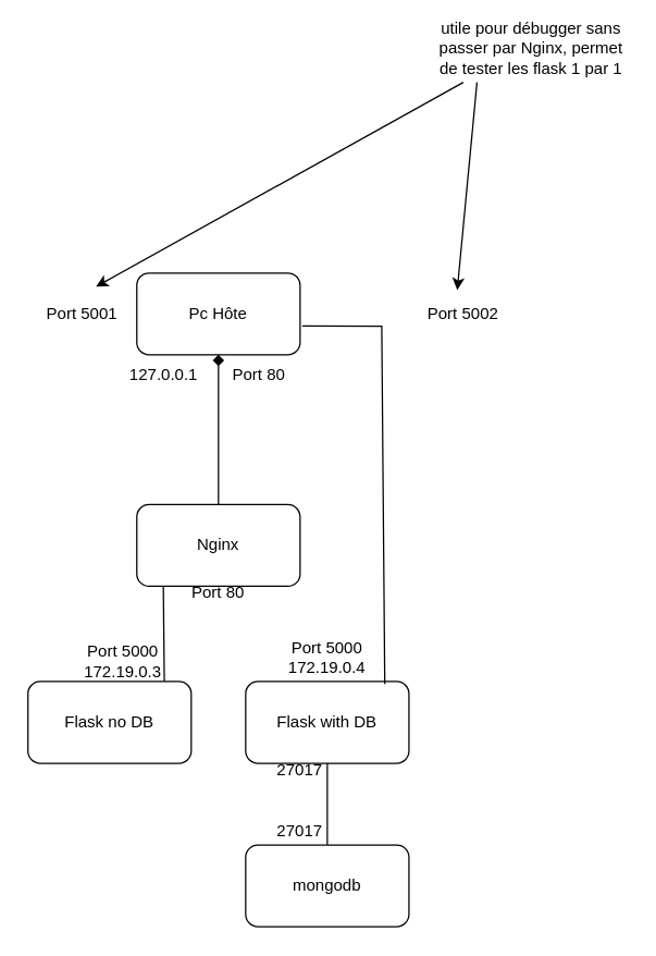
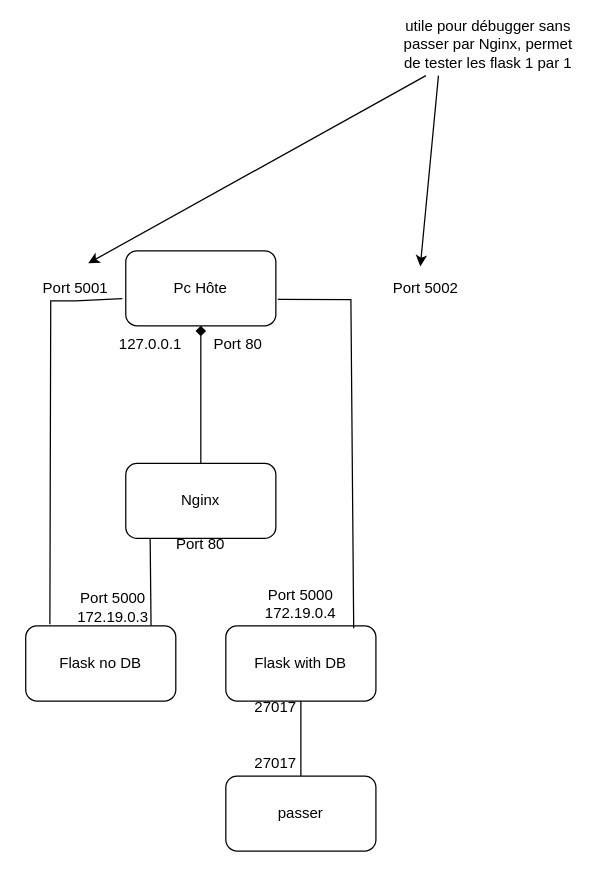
+ <mxCell id="20" value="" style="endArrow=none;html=1;rounded=0;entryX=-0.023;entryY=0.639;entryDx=0;entryDy=0;entryPerimeter=0;exitX=0.161;exitY=-0.022;exitDx=0;exitDy=0;exitPerimeter=0;" edge="1" parent="1" source="8" target="2"><mxGeometry width="50" height="50" relative="1" as="geometry"><mxPoint x="40" y="450" as="sourcePoint" /><mxPoint x="100" y="230" as="targetPoint" /><Array as="points"><mxPoint x="40" y="240" /><mxPoint x="60" y="240" /></Array></mxGeometry></mxCell>
- <mxCell id="7" value="mongodb" style="rounded=1;whiteSpace=wrap;html=1;" parent="1" vertex="1"><mxGeometry x="180" y="620" width="120" height="60" as="geometry" /></mxCell>
+ <mxCell id="7" value="passer" style="rounded=1;whiteSpace=wrap;html=1;" parent="1" vertex="1"><mxGeometry x="180" y="620" width="120" height="60" as="geometry" /></mxCell>
